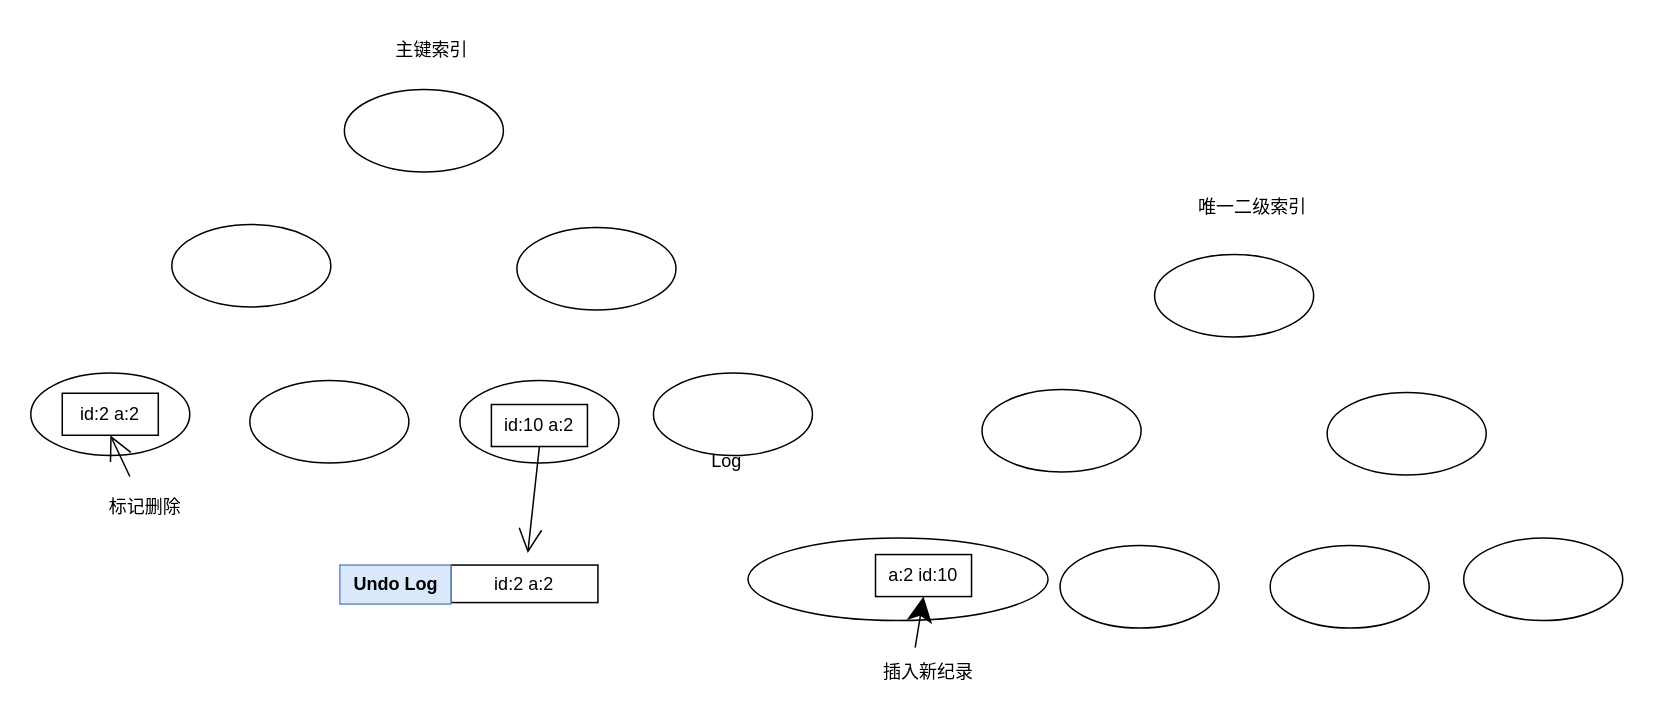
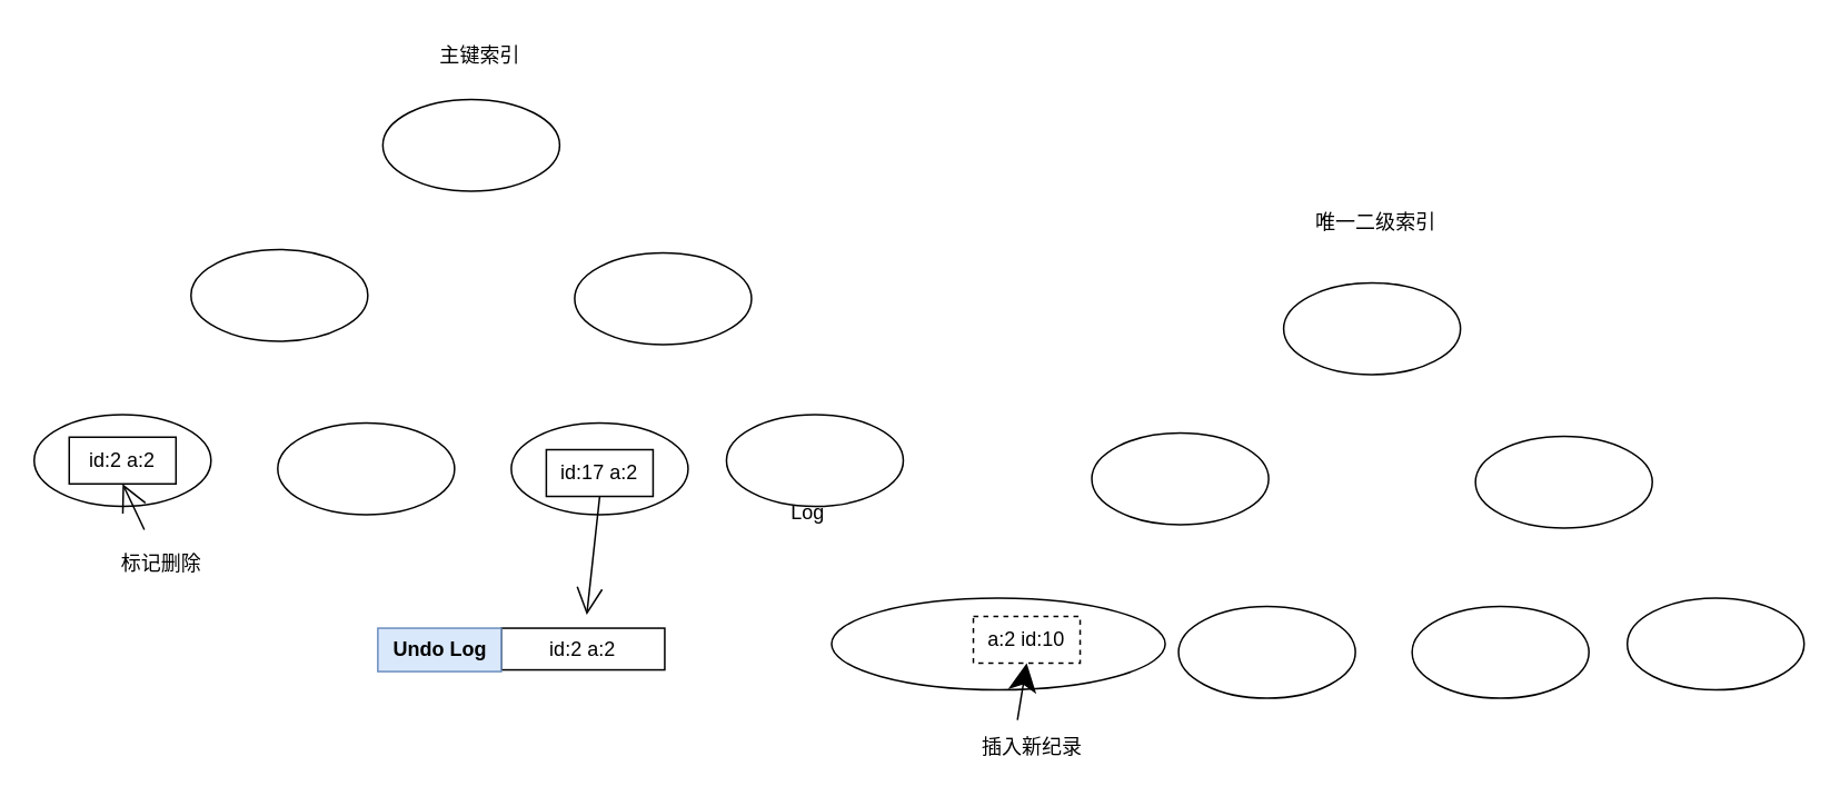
- <mxCell id="20" value="唯一二级索引&lt;br&gt;" style="text;html=1;align=center;verticalAlign=middle;resizable=0;points=[];autosize=1;strokeColor=none;fillColor=none;" vertex="1" parent="1"><mxGeometry x="789" y="125" width="90" height="26" as="geometry" /></mxCell>
+ <mxCell id="20" value="唯一二级索引&lt;br&gt;" style="text;html=1;align=center;verticalAlign=middle;resizable=0;points=[];autosize=1;strokeColor=none;fillColor=none;" vertex="1" parent="1"><mxGeometry x="779" y="120" width="90" height="26" as="geometry" /></mxCell>
- <mxCell id="22" value="id:10 a:2" style="rounded=0;whiteSpace=wrap;html=1;" vertex="1" parent="1"><mxGeometry x="327" y="269" width="64" height="28" as="geometry" /></mxCell>
+ <mxCell id="22" value="id:17 a:2" style="rounded=0;whiteSpace=wrap;html=1;" vertex="1" parent="1"><mxGeometry x="327" y="269" width="64" height="28" as="geometry" /></mxCell>
- <mxCell id="23" value="a:2 id:10" style="rounded=0;whiteSpace=wrap;html=1;" vertex="1" parent="1"><mxGeometry x="583" y="369" width="64" height="28" as="geometry" /></mxCell>
+ <mxCell id="23" value="a:2 id:10" style="rounded=0;whiteSpace=wrap;html=1;dashed=1;" vertex="1" parent="1"><mxGeometry x="583" y="369" width="64" height="28" as="geometry" /></mxCell>
